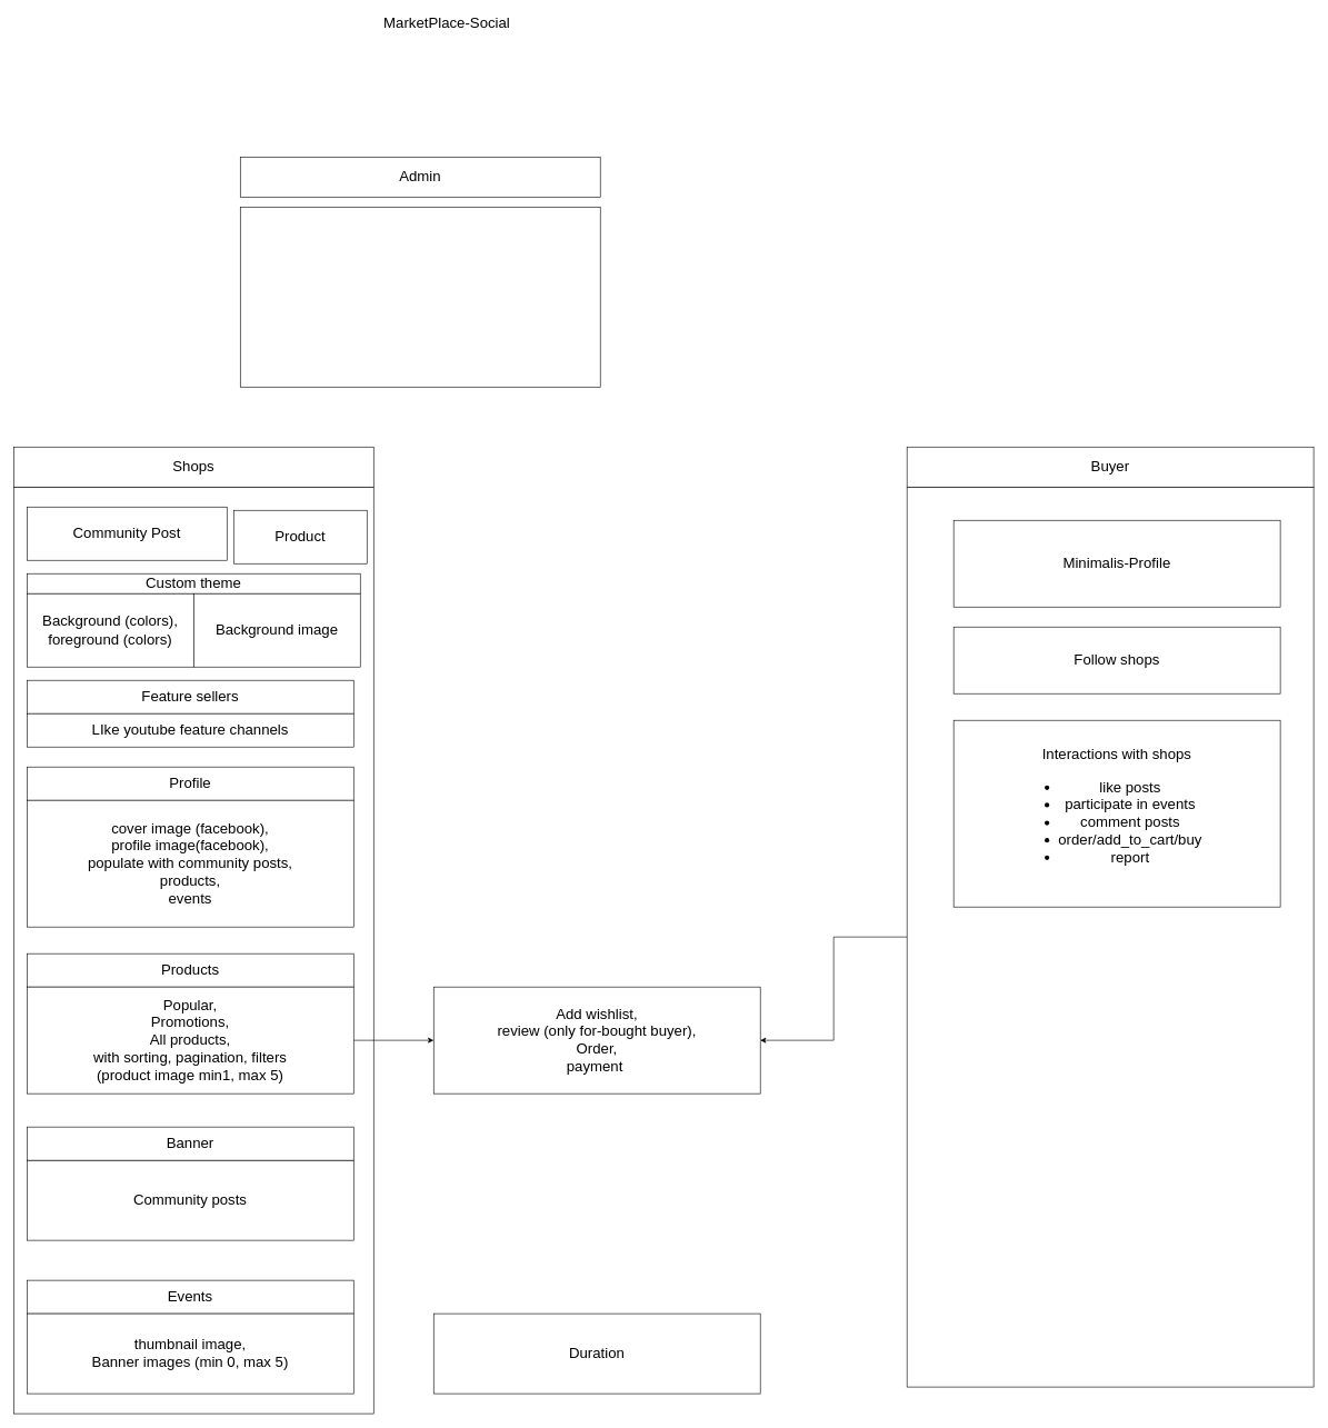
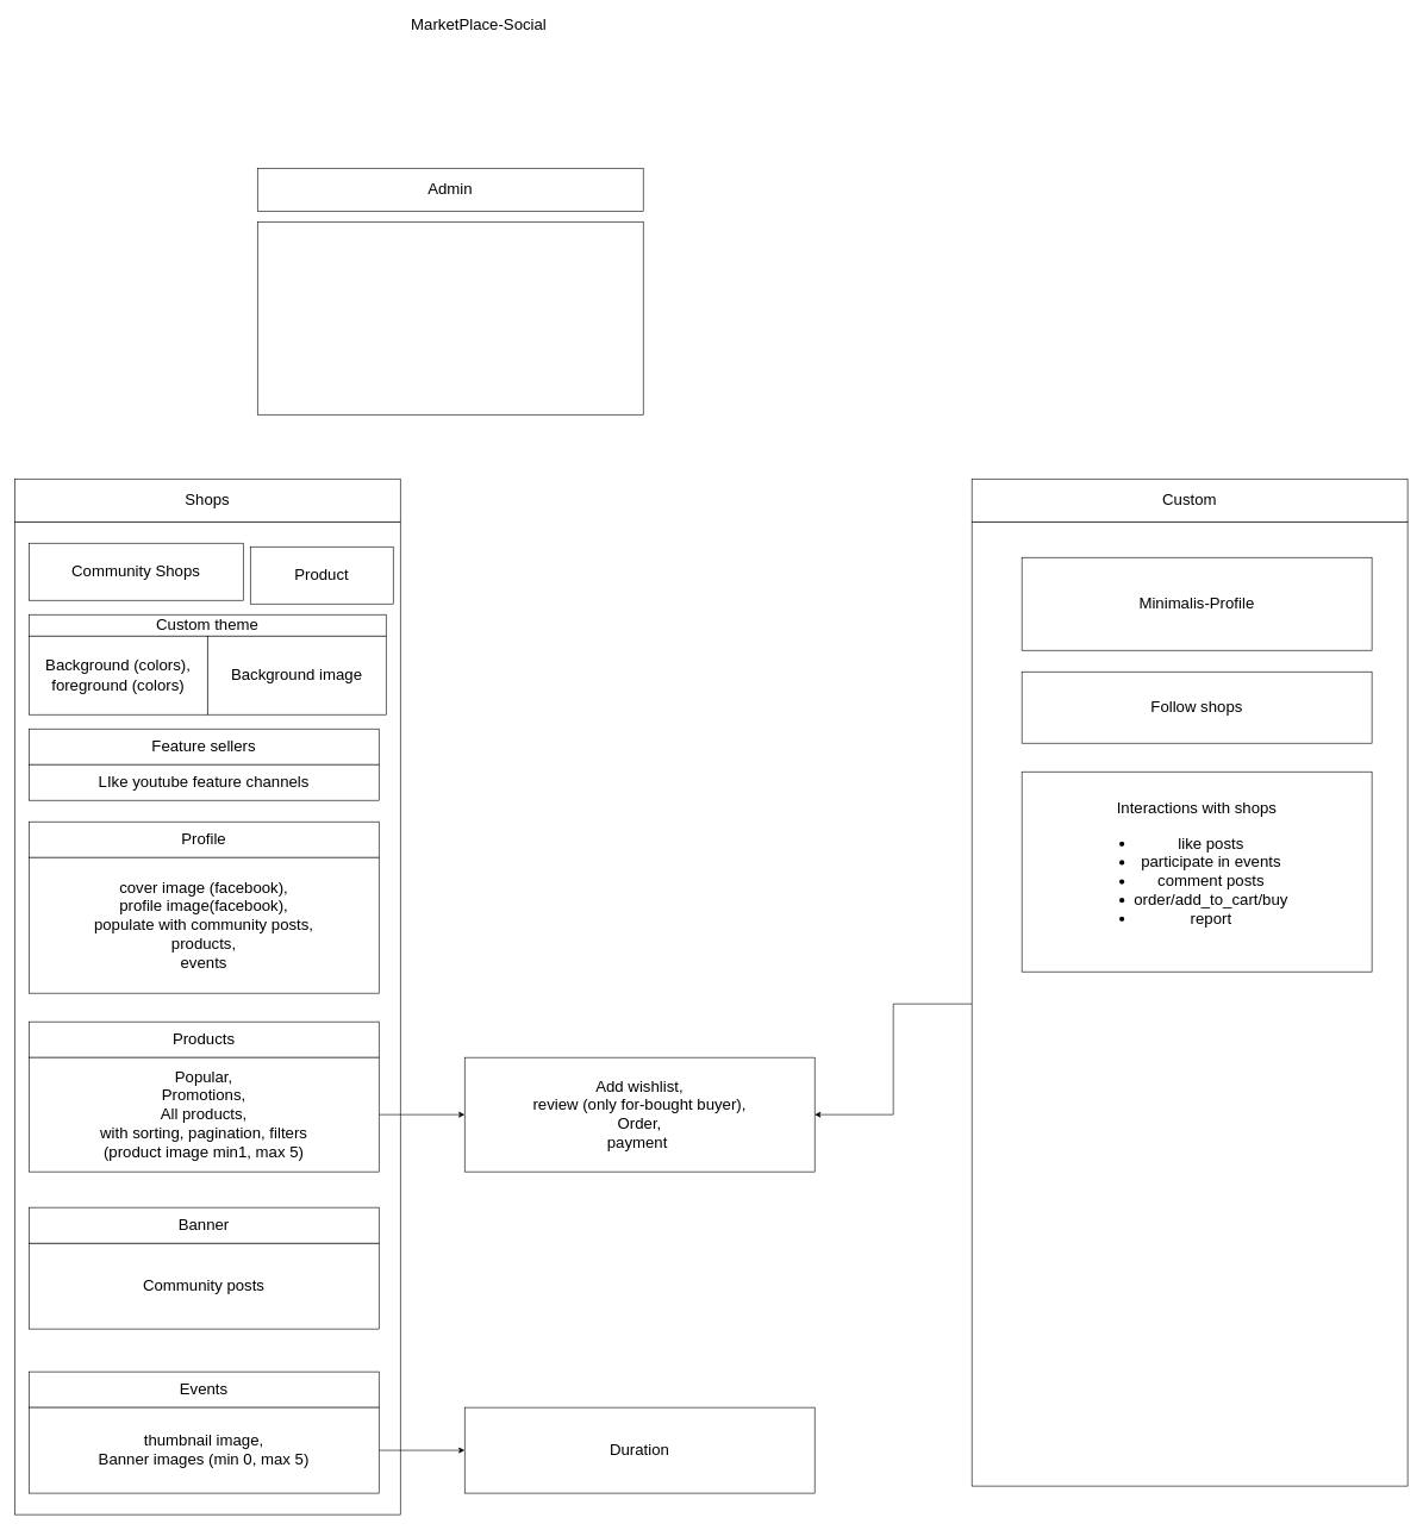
- <mxCell id="6" value="Buyer" style="rounded=0;whiteSpace=wrap;html=1;fontSize=22;" parent="1" vertex="1"><mxGeometry x="1360" y="670" width="610" height="60" as="geometry" /></mxCell>
+ <mxCell id="6" value="Custom" style="rounded=0;whiteSpace=wrap;html=1;fontSize=22;" parent="1" vertex="1"><mxGeometry x="1360" y="670" width="610" height="60" as="geometry" /></mxCell>
- <mxCell id="11" value="Community Post" style="rounded=0;whiteSpace=wrap;html=1;fontSize=22;" parent="1" vertex="1"><mxGeometry x="40" y="760" width="300" height="80" as="geometry" /></mxCell>
+ <mxCell id="11" value="Community Shops" style="rounded=0;whiteSpace=wrap;html=1;fontSize=22;" parent="1" vertex="1"><mxGeometry x="40" y="760" width="300" height="80" as="geometry" /></mxCell>
+ <mxCell id="24" style="edgeStyle=orthogonalEdgeStyle;rounded=0;orthogonalLoop=1;jettySize=auto;html=1;fontSize=22;" parent="1" source="25" target="28" edge="1"><mxGeometry relative="1" as="geometry" /></mxCell>
